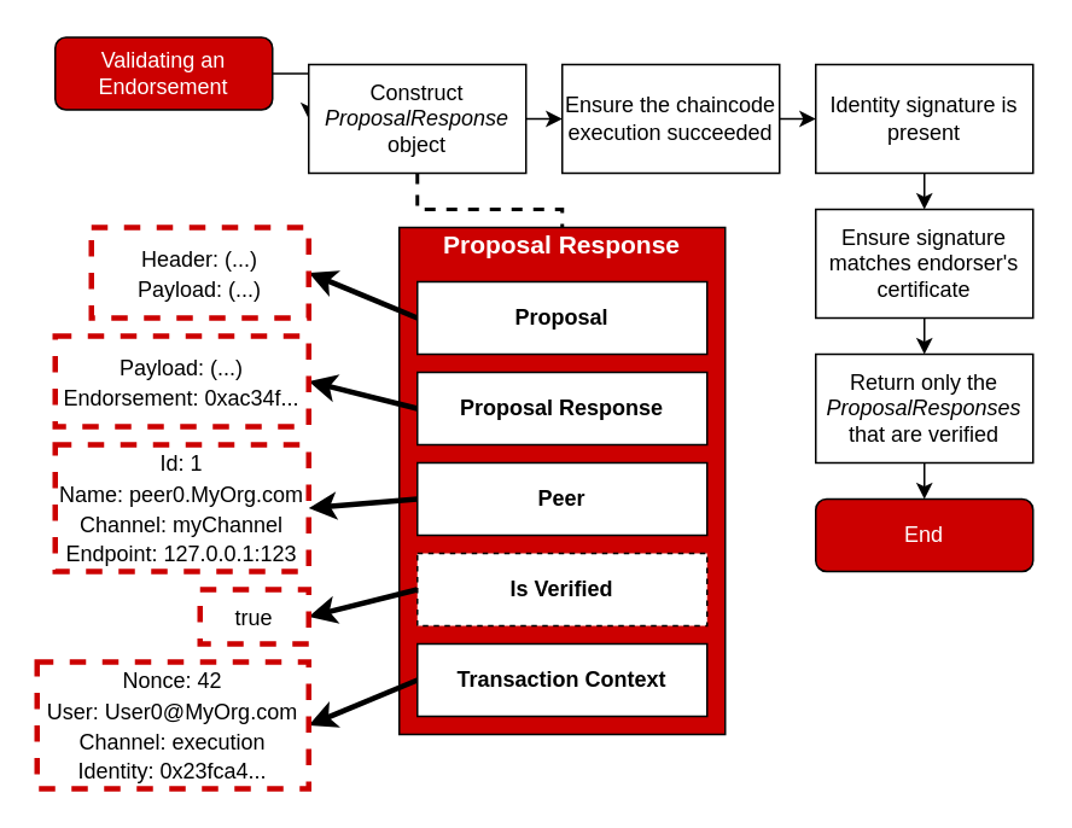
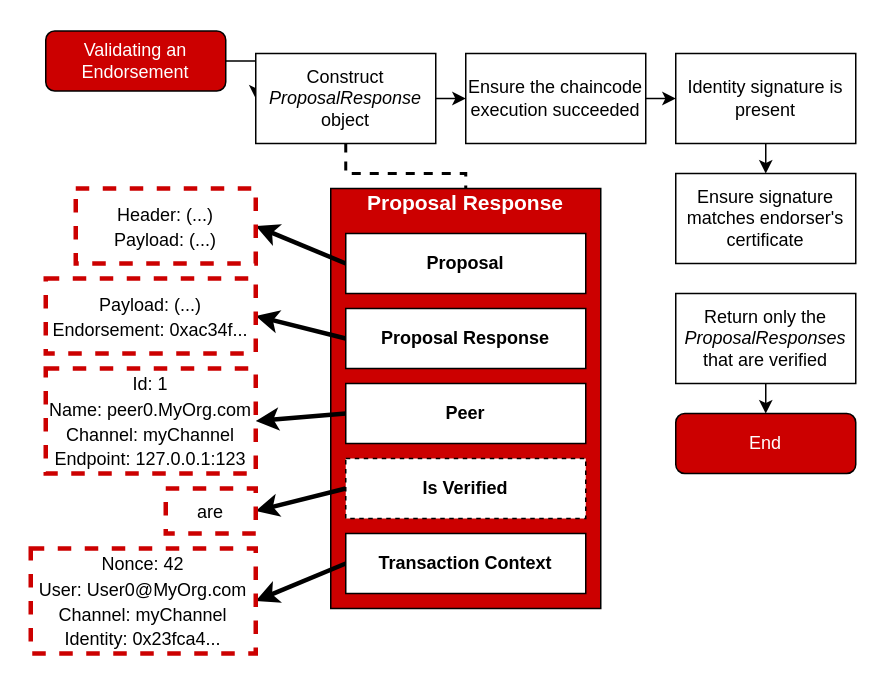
- <mxCell id="23" style="edgeStyle=orthogonalEdgeStyle;rounded=0;orthogonalLoop=1;jettySize=auto;html=1;exitX=0.5;exitY=1;exitDx=0;exitDy=0;entryX=0.5;entryY=0;entryDx=0;entryDy=0;endArrow=classic;endFill=1;fontSize=14;fontColor=#FFFFFF;" edge="1" parent="1" source="24" target="26"><mxGeometry relative="1" as="geometry" /></mxCell>
- <mxCell id="31" value="&lt;font style=&quot;font-size: 12px&quot;&gt;true&lt;br&gt;&lt;/font&gt;" style="rounded=0;whiteSpace=wrap;html=1;fontSize=14;dashed=1;strokeWidth=3;strokeColor=#CC0000;" vertex="1" parent="1"><mxGeometry x="110" y="325" width="60" height="30" as="geometry" /></mxCell>
+ <mxCell id="31" value="&lt;font style=&quot;font-size: 12px&quot;&gt;are&lt;br&gt;&lt;/font&gt;" style="rounded=0;whiteSpace=wrap;html=1;fontSize=14;dashed=1;strokeWidth=3;strokeColor=#CC0000;" vertex="1" parent="1"><mxGeometry x="110" y="325" width="60" height="30" as="geometry" /></mxCell>
- <mxCell id="32" value="&lt;font style=&quot;font-size: 12px&quot;&gt;Nonce: 42&lt;br&gt;User: User0@MyOrg.com&lt;br&gt;Channel: execution&lt;br&gt;Identity: 0x23fca4...&lt;br&gt;&lt;/font&gt;" style="rounded=0;whiteSpace=wrap;html=1;fontSize=14;dashed=1;strokeWidth=3;strokeColor=#CC0000;" vertex="1" parent="1"><mxGeometry x="20" y="365" width="150" height="70" as="geometry" /></mxCell>
+ <mxCell id="32" value="&lt;font style=&quot;font-size: 12px&quot;&gt;Nonce: 42&lt;br&gt;User: User0@MyOrg.com&lt;br&gt;Channel: myChannel&lt;br&gt;Identity: 0x23fca4...&lt;br&gt;&lt;/font&gt;" style="rounded=0;whiteSpace=wrap;html=1;fontSize=14;dashed=1;strokeWidth=3;strokeColor=#CC0000;" vertex="1" parent="1"><mxGeometry x="20" y="365" width="150" height="70" as="geometry" /></mxCell>
